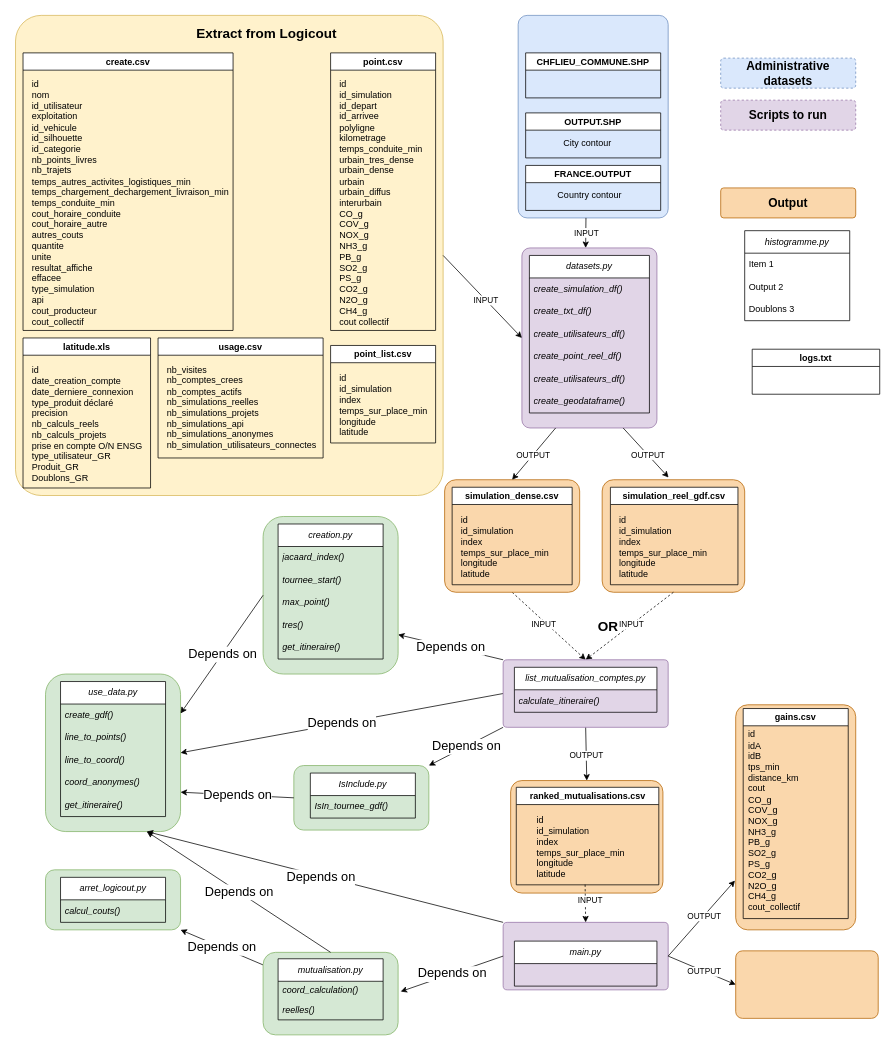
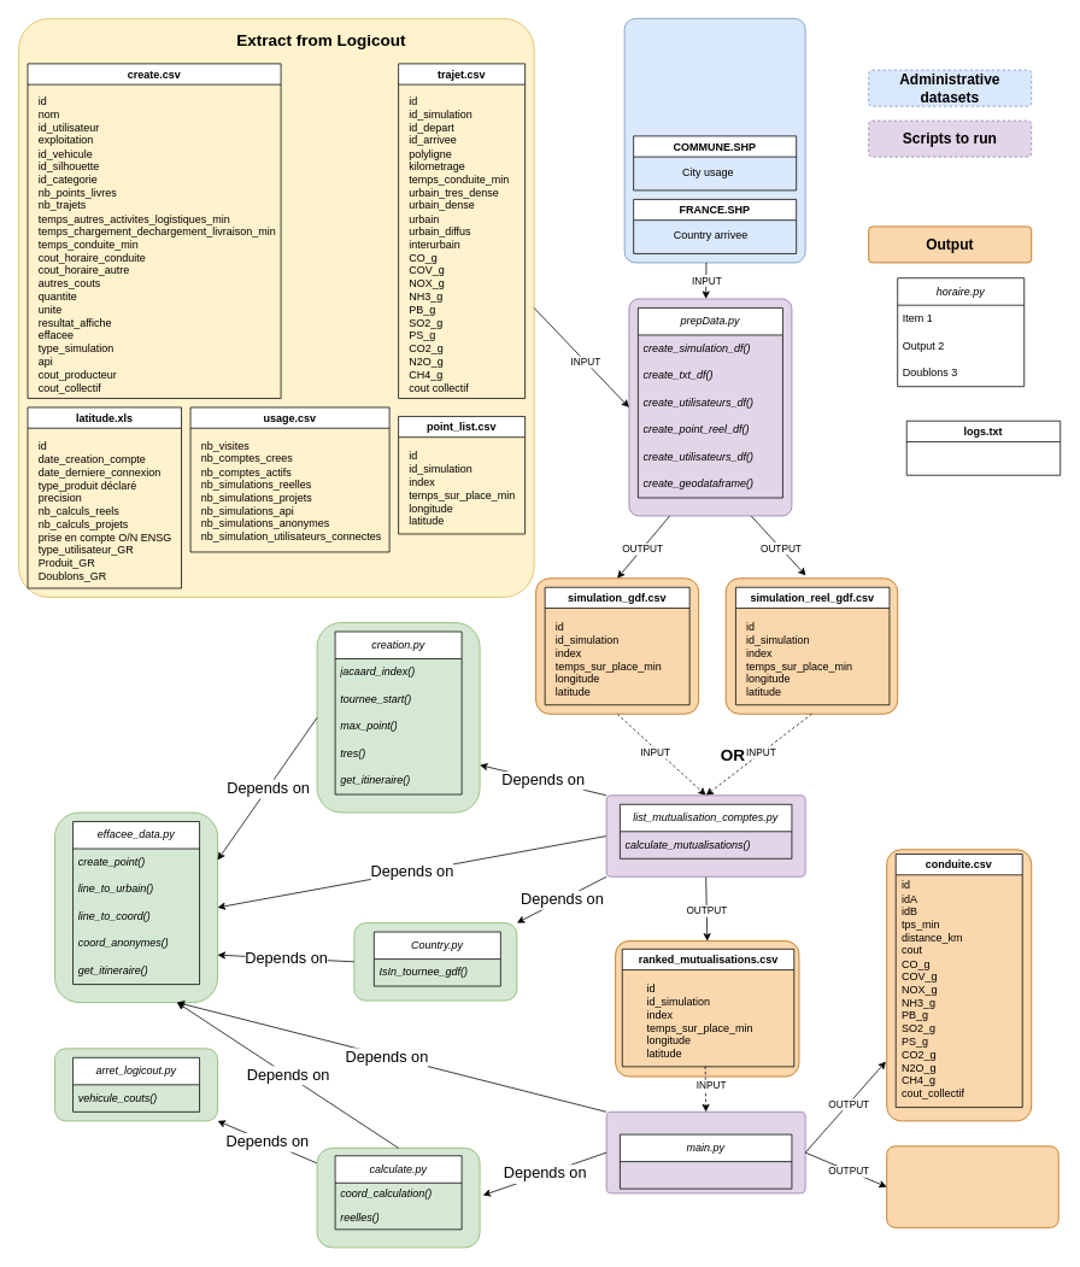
- <mxCell id="28" value="point.csv" style="swimlane;whiteSpace=wrap;html=1;" vertex="1" parent="1"><mxGeometry x="440" y="70" width="140" height="370" as="geometry" /></mxCell>
+ <mxCell id="28" value="trajet.csv" style="swimlane;whiteSpace=wrap;html=1;" vertex="1" parent="1"><mxGeometry x="440" y="70" width="140" height="370" as="geometry" /></mxCell>
- <mxCell id="26" value="CHFLIEU_COMMUNE.SHP" style="swimlane;whiteSpace=wrap;html=1;startSize=23;" vertex="1" parent="1"><mxGeometry x="700" y="70" width="180" height="60" as="geometry" /></mxCell>
- <mxCell id="25" value="OUTPUT.SHP" style="swimlane;whiteSpace=wrap;html=1;" vertex="1" parent="1"><mxGeometry x="700" y="150" width="180" height="60" as="geometry" /></mxCell>
+ <mxCell id="25" value="COMMUNE.SHP" style="swimlane;whiteSpace=wrap;html=1;" vertex="1" parent="1"><mxGeometry x="700" y="150" width="180" height="60" as="geometry" /></mxCell>
- <mxCell id="92" value="City contour" style="text;html=1;strokeColor=none;fillColor=none;align=center;verticalAlign=middle;whiteSpace=wrap;rounded=0;" vertex="1" parent="1"><mxGeometry x="695" y="170" width="175" height="40" as="geometry" /></mxCell>
+ <mxCell id="92" value="City usage" style="text;html=1;strokeColor=none;fillColor=none;align=center;verticalAlign=middle;whiteSpace=wrap;rounded=0;" vertex="1" parent="1"><mxGeometry x="695" y="170" width="175" height="40" as="geometry" /></mxCell>
- <mxCell id="27" value="FRANCE.OUTPUT" style="swimlane;whiteSpace=wrap;html=1;" vertex="1" parent="1"><mxGeometry x="700" y="220" width="180" height="60" as="geometry" /></mxCell>
+ <mxCell id="27" value="FRANCE.SHP" style="swimlane;whiteSpace=wrap;html=1;" vertex="1" parent="1"><mxGeometry x="700" y="220" width="180" height="60" as="geometry" /></mxCell>
- <mxCell id="93" value="Country contour" style="text;html=1;strokeColor=none;fillColor=none;align=center;verticalAlign=middle;whiteSpace=wrap;rounded=0;" vertex="1" parent="1"><mxGeometry x="697.5" y="240" width="175" height="40" as="geometry" /></mxCell>
+ <mxCell id="93" value="Country arrivee" style="text;html=1;strokeColor=none;fillColor=none;align=center;verticalAlign=middle;whiteSpace=wrap;rounded=0;" vertex="1" parent="1"><mxGeometry x="697.5" y="240" width="175" height="40" as="geometry" /></mxCell>
- <mxCell id="15" value="&lt;i&gt;histogramme.py&lt;/i&gt;" style="swimlane;fontStyle=0;childLayout=stackLayout;horizontal=1;startSize=30;horizontalStack=0;resizeParent=1;resizeParentMax=0;resizeLast=0;collapsible=1;marginBottom=0;whiteSpace=wrap;html=1;" vertex="1" parent="1"><mxGeometry x="992" y="307" width="140" height="120" as="geometry" /></mxCell>
+ <mxCell id="15" value="&lt;i&gt;horaire.py&lt;/i&gt;" style="swimlane;fontStyle=0;childLayout=stackLayout;horizontal=1;startSize=30;horizontalStack=0;resizeParent=1;resizeParentMax=0;resizeLast=0;collapsible=1;marginBottom=0;whiteSpace=wrap;html=1;" vertex="1" parent="1"><mxGeometry x="992" y="307" width="140" height="120" as="geometry" /></mxCell>
- <mxCell id="8" value="&lt;i&gt;datasets.py&lt;/i&gt;" style="swimlane;fontStyle=0;childLayout=stackLayout;horizontal=1;startSize=30;horizontalStack=0;resizeParent=1;resizeParentMax=0;resizeLast=0;collapsible=1;marginBottom=0;whiteSpace=wrap;html=1;resizable=0;deletable=0;" vertex="1" parent="1"><mxGeometry x="705" y="340" width="160" height="210" as="geometry" /></mxCell>
+ <mxCell id="8" value="&lt;i&gt;prepData.py&lt;/i&gt;" style="swimlane;fontStyle=0;childLayout=stackLayout;horizontal=1;startSize=30;horizontalStack=0;resizeParent=1;resizeParentMax=0;resizeLast=0;collapsible=1;marginBottom=0;whiteSpace=wrap;html=1;resizable=0;deletable=0;" vertex="1" parent="1"><mxGeometry x="705" y="340" width="160" height="210" as="geometry" /></mxCell>
- <mxCell id="108" value="simulation_dense.csv" style="swimlane;whiteSpace=wrap;html=1;" vertex="1" parent="106"><mxGeometry x="10" y="10" width="160" height="130" as="geometry" /></mxCell>
+ <mxCell id="108" value="simulation_gdf.csv" style="swimlane;whiteSpace=wrap;html=1;" vertex="1" parent="106"><mxGeometry x="10" y="10" width="160" height="130" as="geometry" /></mxCell>
- <mxCell id="50" value="&lt;i&gt;use_data.py&lt;/i&gt;" style="swimlane;fontStyle=0;childLayout=stackLayout;horizontal=1;startSize=30;horizontalStack=0;resizeParent=1;resizeParentMax=0;resizeLast=0;collapsible=1;marginBottom=0;whiteSpace=wrap;html=1;" vertex="1" parent="48"><mxGeometry x="20" y="10" width="140" height="180" as="geometry" /></mxCell>
+ <mxCell id="50" value="&lt;i&gt;effacee_data.py&lt;/i&gt;" style="swimlane;fontStyle=0;childLayout=stackLayout;horizontal=1;startSize=30;horizontalStack=0;resizeParent=1;resizeParentMax=0;resizeLast=0;collapsible=1;marginBottom=0;whiteSpace=wrap;html=1;" vertex="1" parent="48"><mxGeometry x="20" y="10" width="140" height="180" as="geometry" /></mxCell>
- <mxCell id="76" value="&lt;i&gt;calculate_itineraire()&lt;/i&gt;" style="text;strokeColor=none;fillColor=none;align=left;verticalAlign=middle;spacingLeft=4;spacingRight=4;overflow=hidden;points=[[0,0.5],[1,0.5]];portConstraint=eastwest;rotatable=0;whiteSpace=wrap;html=1;" vertex="1" parent="75"><mxGeometry y="30" width="190" height="30" as="geometry" /></mxCell>
+ <mxCell id="76" value="&lt;i&gt;calculate_mutualisations()&lt;/i&gt;" style="text;strokeColor=none;fillColor=none;align=left;verticalAlign=middle;spacingLeft=4;spacingRight=4;overflow=hidden;points=[[0,0.5],[1,0.5]];portConstraint=eastwest;rotatable=0;whiteSpace=wrap;html=1;" vertex="1" parent="75"><mxGeometry y="30" width="190" height="30" as="geometry" /></mxCell>
- <mxCell id="51" value="&lt;i&gt;create_gdf()&lt;/i&gt;" style="text;strokeColor=none;fillColor=none;align=left;verticalAlign=middle;spacingLeft=4;spacingRight=4;overflow=hidden;points=[[0,0.5],[1,0.5]];portConstraint=eastwest;rotatable=0;whiteSpace=wrap;html=1;" vertex="1" parent="50"><mxGeometry y="30" width="140" height="30" as="geometry" /></mxCell>
+ <mxCell id="51" value="&lt;i&gt;create_point()&lt;/i&gt;" style="text;strokeColor=none;fillColor=none;align=left;verticalAlign=middle;spacingLeft=4;spacingRight=4;overflow=hidden;points=[[0,0.5],[1,0.5]];portConstraint=eastwest;rotatable=0;whiteSpace=wrap;html=1;" vertex="1" parent="50"><mxGeometry y="30" width="140" height="30" as="geometry" /></mxCell>
- <mxCell id="123" value="gains.csv" style="swimlane;whiteSpace=wrap;html=1;" vertex="1" parent="121"><mxGeometry x="10" y="5" width="140" height="280" as="geometry" /></mxCell>
+ <mxCell id="123" value="conduite.csv" style="swimlane;whiteSpace=wrap;html=1;" vertex="1" parent="121"><mxGeometry x="10" y="5" width="140" height="280" as="geometry" /></mxCell>
- <mxCell id="52" value="&lt;i&gt;line_to_points()&lt;/i&gt;" style="text;strokeColor=none;fillColor=none;align=left;verticalAlign=middle;spacingLeft=4;spacingRight=4;overflow=hidden;points=[[0,0.5],[1,0.5]];portConstraint=eastwest;rotatable=0;whiteSpace=wrap;html=1;" vertex="1" parent="50"><mxGeometry y="60" width="140" height="30" as="geometry" /></mxCell>
+ <mxCell id="52" value="&lt;i&gt;line_to_urbain()&lt;/i&gt;" style="text;strokeColor=none;fillColor=none;align=left;verticalAlign=middle;spacingLeft=4;spacingRight=4;overflow=hidden;points=[[0,0.5],[1,0.5]];portConstraint=eastwest;rotatable=0;whiteSpace=wrap;html=1;" vertex="1" parent="50"><mxGeometry y="60" width="140" height="30" as="geometry" /></mxCell>
- <mxCell id="67" value="&lt;i&gt;IsInclude.py&lt;/i&gt;" style="swimlane;fontStyle=0;childLayout=stackLayout;horizontal=1;startSize=30;horizontalStack=0;resizeParent=1;resizeParentMax=0;resizeLast=0;collapsible=1;marginBottom=0;whiteSpace=wrap;html=1;" vertex="1" parent="65"><mxGeometry x="22" y="10" width="140" height="60" as="geometry" /></mxCell>
+ <mxCell id="67" value="&lt;i&gt;Country.py&lt;/i&gt;" style="swimlane;fontStyle=0;childLayout=stackLayout;horizontal=1;startSize=30;horizontalStack=0;resizeParent=1;resizeParentMax=0;resizeLast=0;collapsible=1;marginBottom=0;whiteSpace=wrap;html=1;" vertex="1" parent="65"><mxGeometry x="22" y="10" width="140" height="60" as="geometry" /></mxCell>
- <mxCell id="91" value="&lt;i&gt;calcul_couts()&lt;/i&gt;" style="text;strokeColor=none;fillColor=none;align=left;verticalAlign=middle;spacingLeft=4;spacingRight=4;overflow=hidden;points=[[0,0.5],[1,0.5]];portConstraint=eastwest;rotatable=0;whiteSpace=wrap;html=1;" vertex="1" parent="90"><mxGeometry y="30" width="140" height="30" as="geometry" /></mxCell>
+ <mxCell id="91" value="&lt;i&gt;vehicule_couts()&lt;/i&gt;" style="text;strokeColor=none;fillColor=none;align=left;verticalAlign=middle;spacingLeft=4;spacingRight=4;overflow=hidden;points=[[0,0.5],[1,0.5]];portConstraint=eastwest;rotatable=0;whiteSpace=wrap;html=1;" vertex="1" parent="90"><mxGeometry y="30" width="140" height="30" as="geometry" /></mxCell>
- <mxCell id="103" value="&lt;i&gt;mutualisation.py&lt;/i&gt;" style="swimlane;fontStyle=0;childLayout=stackLayout;horizontal=1;startSize=30;horizontalStack=0;resizeParent=1;resizeParentMax=0;resizeLast=0;collapsible=1;marginBottom=0;whiteSpace=wrap;html=1;" vertex="1" parent="101"><mxGeometry x="20" y="8.571" width="140" height="81.429" as="geometry" /></mxCell>
+ <mxCell id="103" value="&lt;i&gt;calculate.py&lt;/i&gt;" style="swimlane;fontStyle=0;childLayout=stackLayout;horizontal=1;startSize=30;horizontalStack=0;resizeParent=1;resizeParentMax=0;resizeLast=0;collapsible=1;marginBottom=0;whiteSpace=wrap;html=1;" vertex="1" parent="101"><mxGeometry x="20" y="8.571" width="140" height="81.429" as="geometry" /></mxCell>
